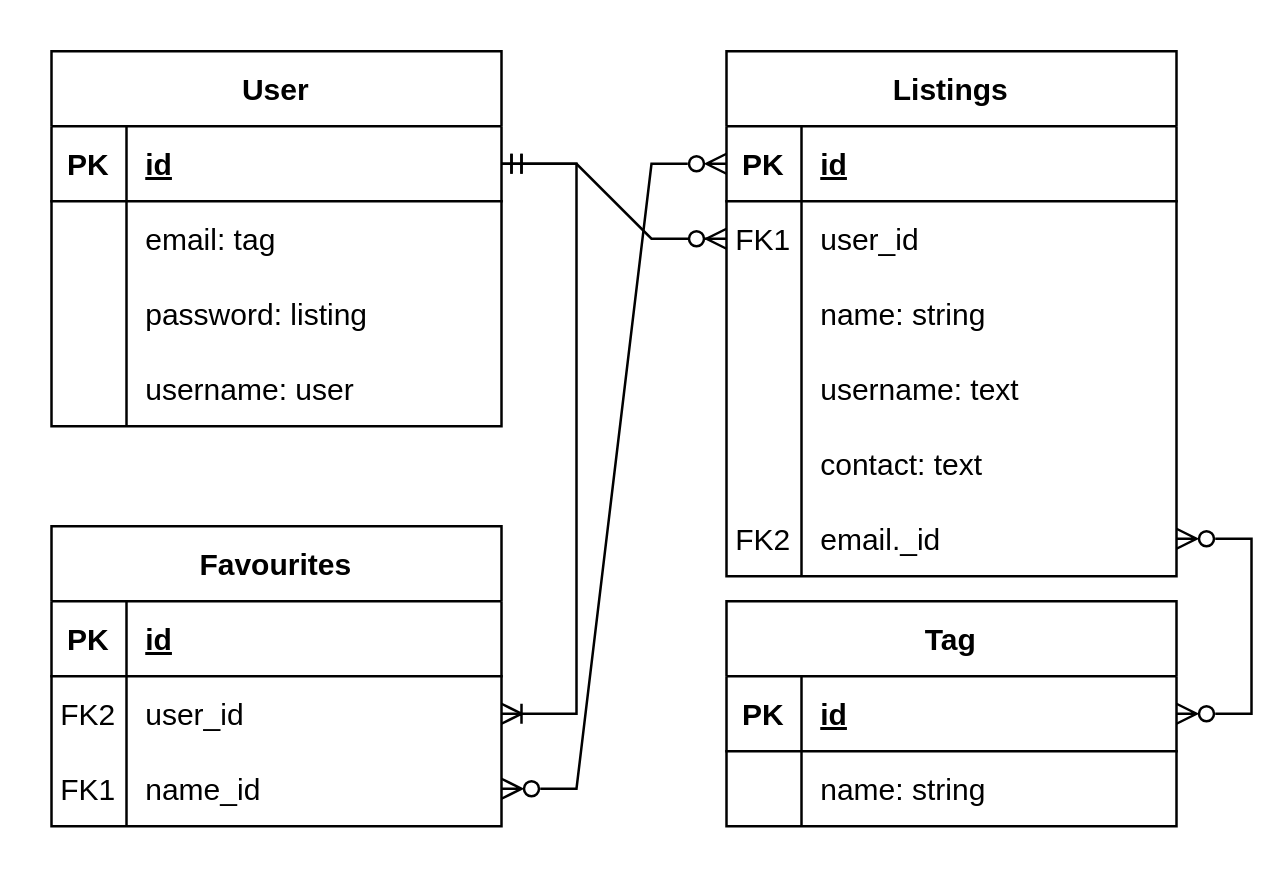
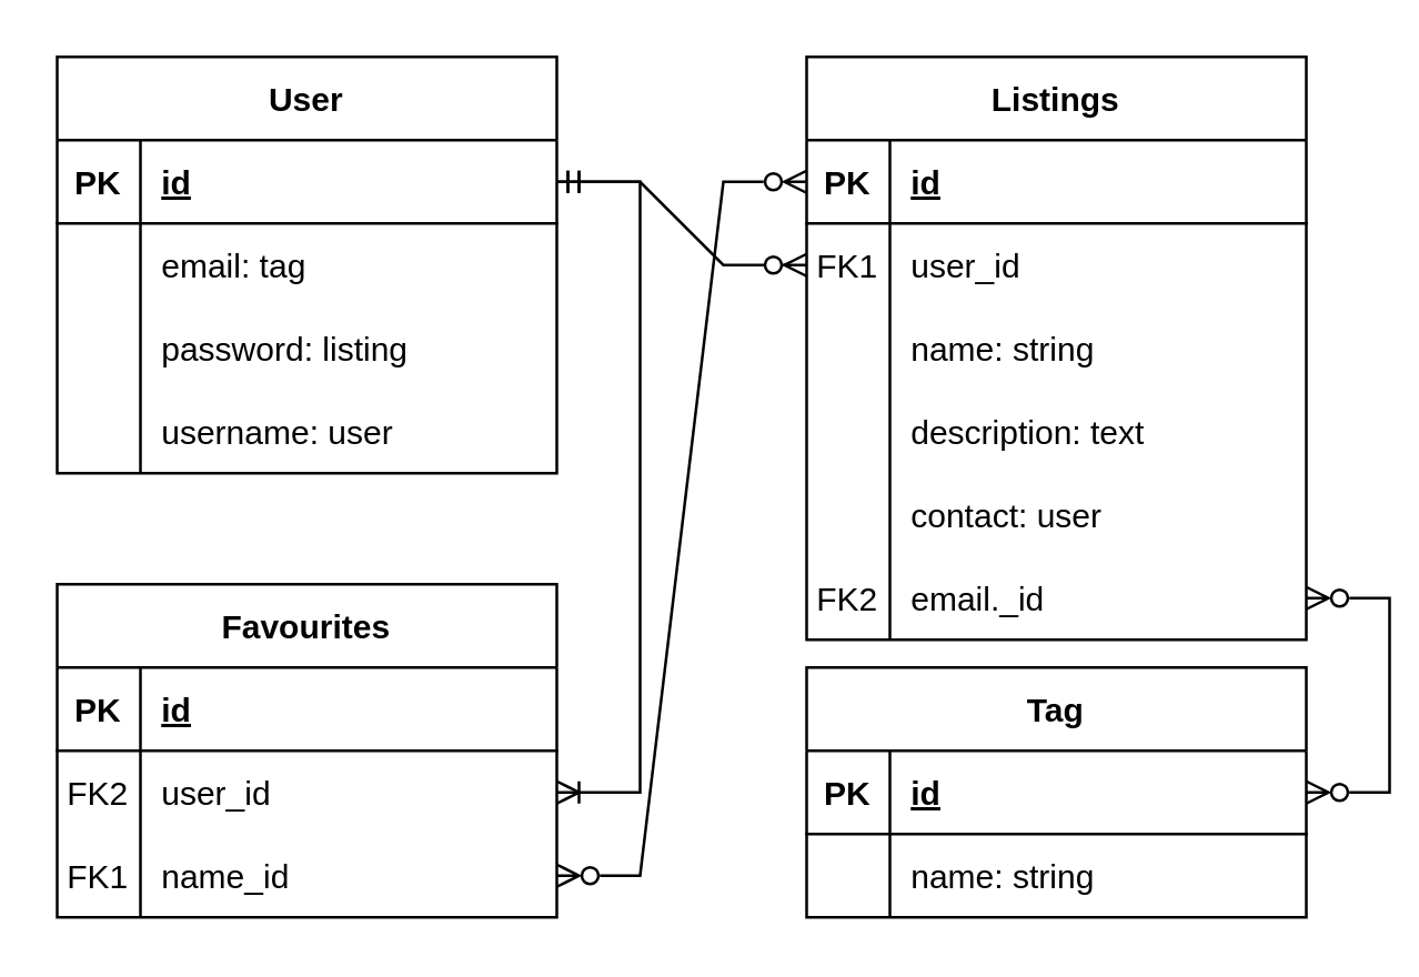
- <mxCell id="27" value="username: text" style="shape=partialRectangle;connectable=0;fillColor=none;top=0;left=0;bottom=0;right=0;align=left;spacingLeft=6;overflow=hidden;" vertex="1" parent="25"><mxGeometry x="30" width="150" height="30" as="geometry"><mxRectangle width="150" height="30" as="alternateBounds" /></mxGeometry></mxCell>
+ <mxCell id="27" value="description: text" style="shape=partialRectangle;connectable=0;fillColor=none;top=0;left=0;bottom=0;right=0;align=left;spacingLeft=6;overflow=hidden;" vertex="1" parent="25"><mxGeometry x="30" width="150" height="30" as="geometry"><mxRectangle width="150" height="30" as="alternateBounds" /></mxGeometry></mxCell>
- <mxCell id="30" value="contact: text" style="shape=partialRectangle;connectable=0;fillColor=none;top=0;left=0;bottom=0;right=0;align=left;spacingLeft=6;overflow=hidden;" vertex="1" parent="28"><mxGeometry x="30" width="150" height="30" as="geometry"><mxRectangle width="150" height="30" as="alternateBounds" /></mxGeometry></mxCell>
+ <mxCell id="30" value="contact: user" style="shape=partialRectangle;connectable=0;fillColor=none;top=0;left=0;bottom=0;right=0;align=left;spacingLeft=6;overflow=hidden;" vertex="1" parent="28"><mxGeometry x="30" width="150" height="30" as="geometry"><mxRectangle width="150" height="30" as="alternateBounds" /></mxGeometry></mxCell>
